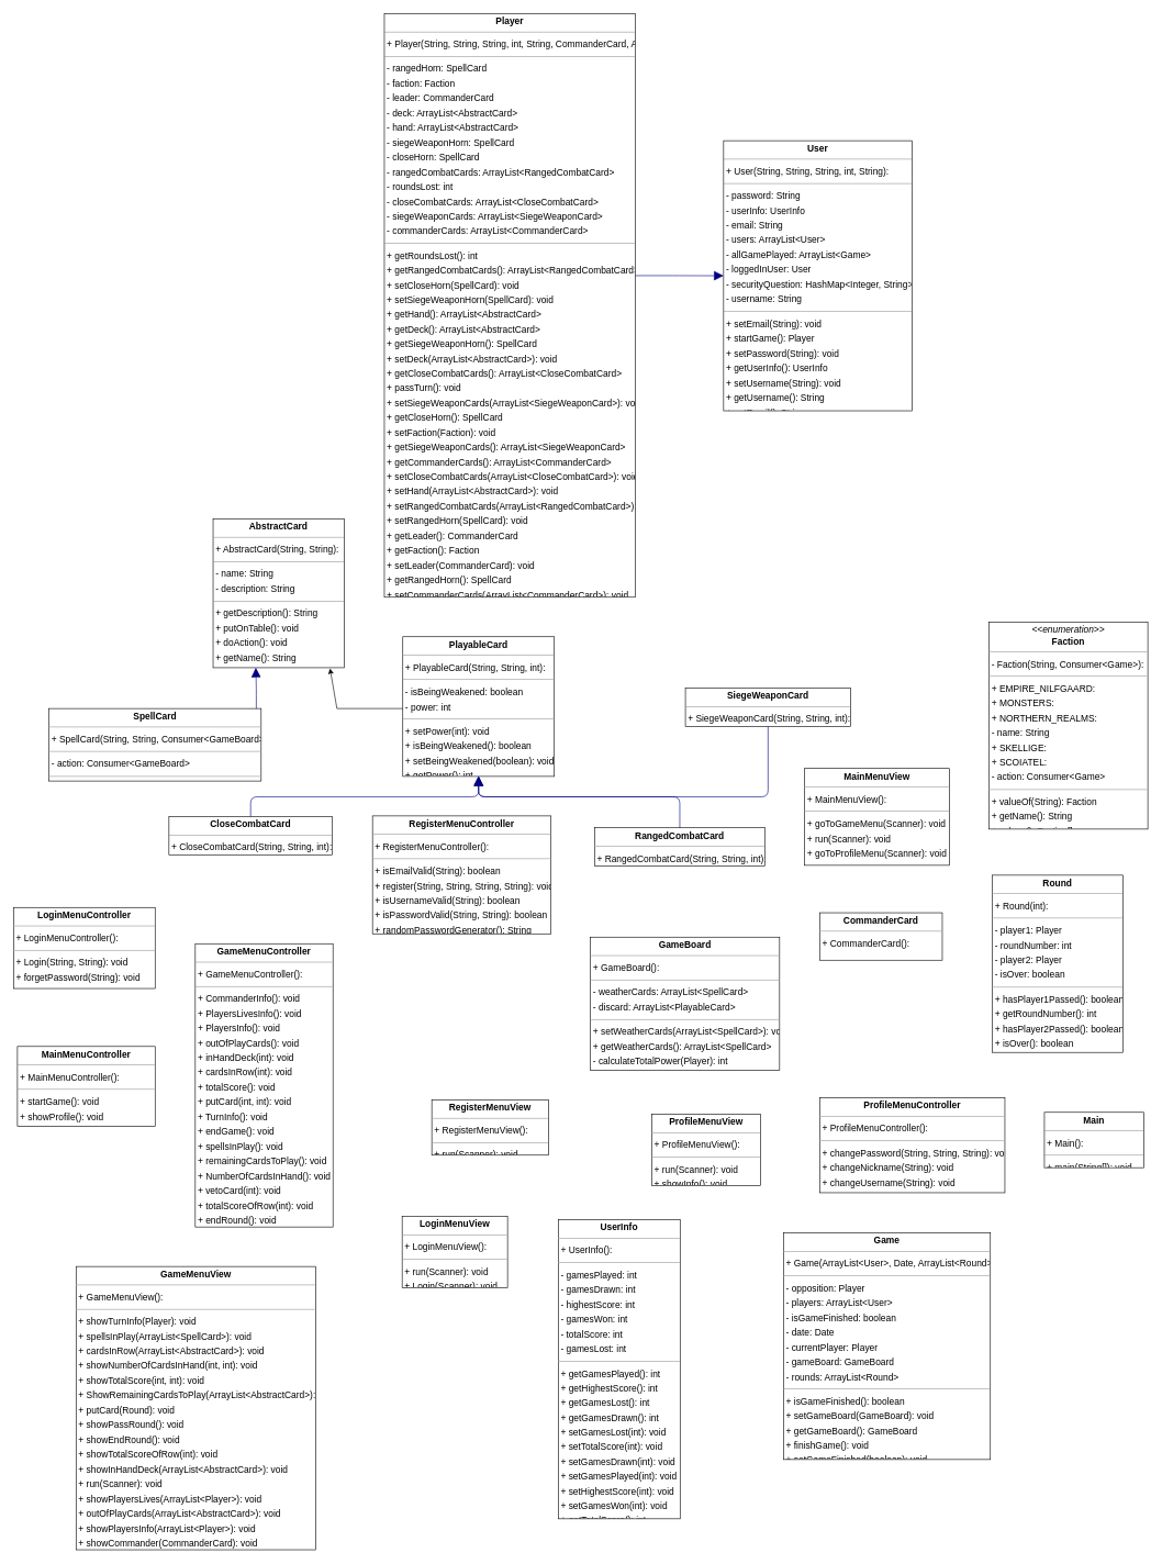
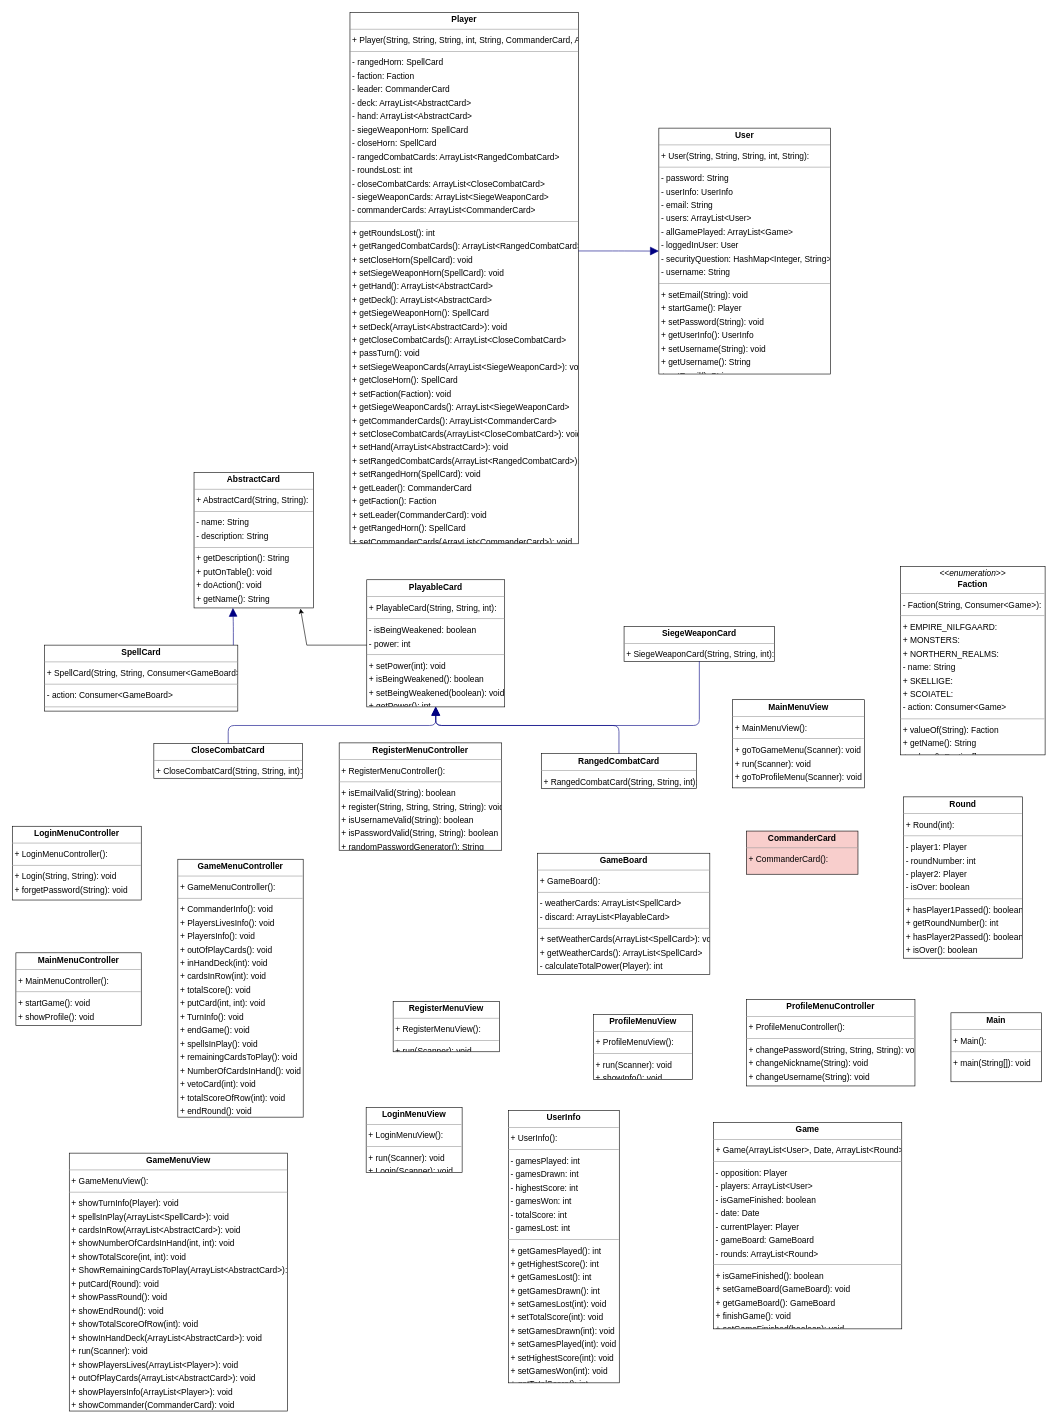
- <mxCell id="4" value="&lt;p style=&quot;margin:0px;margin-top:4px;text-align:center;&quot;&gt;&lt;b&gt;CommanderCard&lt;/b&gt;&lt;/p&gt;&lt;hr size=&quot;1&quot;/&gt;&lt;p style=&quot;margin:0 0 0 4px;line-height:1.6;&quot;&gt;+ CommanderCard(): &lt;/p&gt;" style="verticalAlign=top;align=left;overflow=fill;fontSize=14;fontFamily=Helvetica;html=1;rounded=0;shadow=0;comic=0;labelBackgroundColor=none;strokeWidth=1;" parent="1" vertex="1"><mxGeometry x="1244" y="1385" width="186" height="72" as="geometry" /></mxCell>
+ <mxCell id="4" value="&lt;p style=&quot;margin:0px;margin-top:4px;text-align:center;&quot;&gt;&lt;b&gt;CommanderCard&lt;/b&gt;&lt;/p&gt;&lt;hr size=&quot;1&quot;/&gt;&lt;p style=&quot;margin:0 0 0 4px;line-height:1.6;&quot;&gt;+ CommanderCard(): &lt;/p&gt;" style="verticalAlign=top;align=left;overflow=fill;fontSize=14;fontFamily=Helvetica;html=1;rounded=0;shadow=0;comic=0;labelBackgroundColor=none;strokeWidth=1;fillColor=#f8cecc;" parent="1" vertex="1"><mxGeometry x="1244" y="1385" width="186" height="72" as="geometry" /></mxCell>
- <mxCell id="12" value="&lt;p style=&quot;margin:0px;margin-top:4px;text-align:center;&quot;&gt;&lt;b&gt;Main&lt;/b&gt;&lt;/p&gt;&lt;hr size=&quot;1&quot;/&gt;&lt;p style=&quot;margin:0 0 0 4px;line-height:1.6;&quot;&gt;+ Main(): &lt;/p&gt;&lt;hr size=&quot;1&quot;/&gt;&lt;p style=&quot;margin:0 0 0 4px;line-height:1.6;&quot;&gt;+ main(String[]): void&lt;/p&gt;" style="verticalAlign=top;align=left;overflow=fill;fontSize=14;fontFamily=Helvetica;html=1;rounded=0;shadow=0;comic=0;labelBackgroundColor=none;strokeWidth=1;" parent="1" vertex="1"><mxGeometry x="1585" y="1688" width="151" height="84" as="geometry" /></mxCell>
+ <mxCell id="12" value="&lt;p style=&quot;margin:0px;margin-top:4px;text-align:center;&quot;&gt;&lt;b&gt;Main&lt;/b&gt;&lt;/p&gt;&lt;hr size=&quot;1&quot;/&gt;&lt;p style=&quot;margin:0 0 0 4px;line-height:1.6;&quot;&gt;+ Main(): &lt;/p&gt;&lt;hr size=&quot;1&quot;/&gt;&lt;p style=&quot;margin:0 0 0 4px;line-height:1.6;&quot;&gt;+ main(String[]): void&lt;/p&gt;" style="verticalAlign=top;align=left;overflow=fill;fontSize=14;fontFamily=Helvetica;html=1;rounded=0;shadow=0;comic=0;labelBackgroundColor=none;strokeWidth=1;" parent="1" vertex="1"><mxGeometry x="1585" y="1688" width="151" height="115" as="geometry" /></mxCell>
